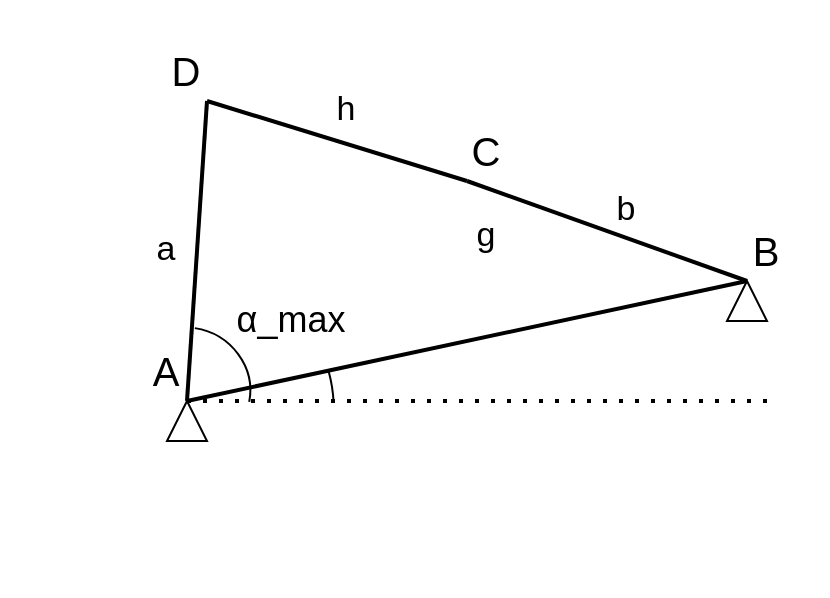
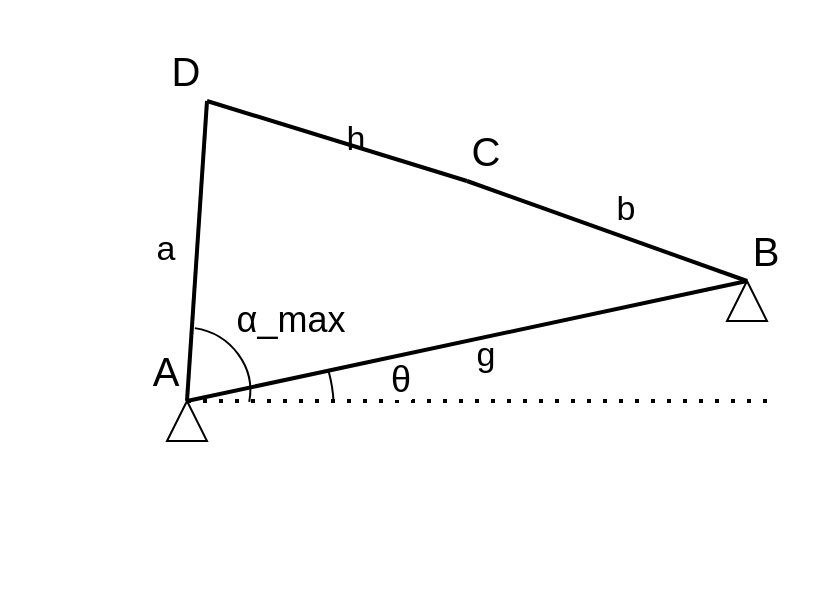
- <mxCell id="20" value="h" style="text;html=1;align=center;verticalAlign=middle;whiteSpace=wrap;rounded=0;fontSize=17;" vertex="1" parent="1"><mxGeometry x="163" y="40" width="20" height="30" as="geometry" /></mxCell>
+ <mxCell id="20" value="h" style="text;html=1;align=center;verticalAlign=middle;whiteSpace=wrap;rounded=0;fontSize=17;" vertex="1" parent="1"><mxGeometry x="168" y="55" width="20" height="30" as="geometry" /></mxCell>
- <mxCell id="19" value="g" style="text;html=1;align=center;verticalAlign=middle;whiteSpace=wrap;rounded=0;fontSize=17;" parent="1" vertex="1"><mxGeometry x="233" y="103" width="20" height="30" as="geometry" /></mxCell>
+ <mxCell id="19" value="g" style="text;html=1;align=center;verticalAlign=middle;whiteSpace=wrap;rounded=0;fontSize=17;" parent="1" vertex="1"><mxGeometry x="233" y="163" width="20" height="30" as="geometry" /></mxCell>
+ <mxCell id="16" value="&lt;span style=&quot;font-family: Arial, sans-serif; font-size: 18px; text-align: left; text-wrap-mode: wrap; background-color: rgb(255, 255, 255);&quot;&gt;θ&lt;/span&gt;" style="text;html=1;align=center;verticalAlign=middle;resizable=0;points=[];autosize=1;strokeColor=none;fillColor=none;fontSize=18;fontColor=#000000;" parent="1" vertex="1"><mxGeometry x="185" y="170" width="30" height="40" as="geometry" /></mxCell>
